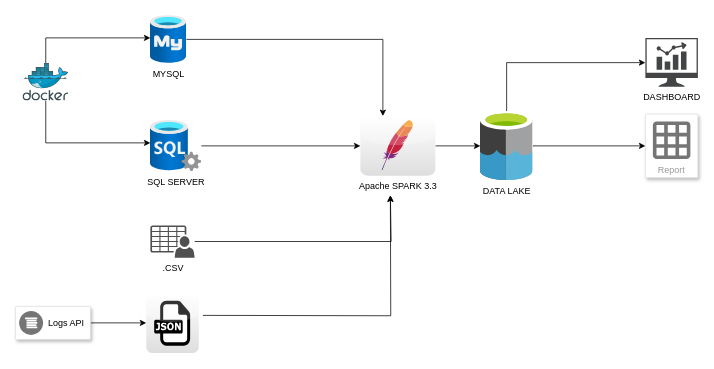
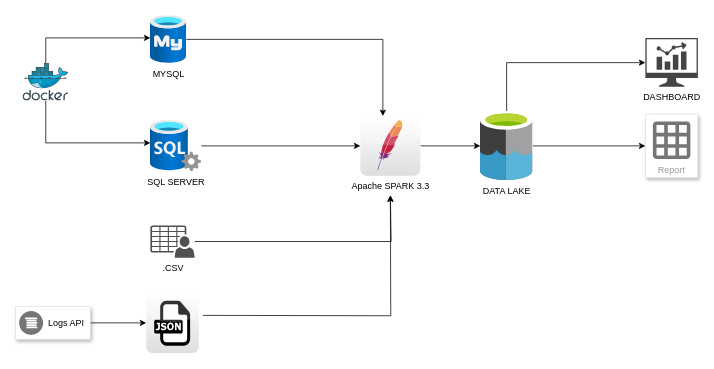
- <mxCell id="13" value="Apache SPARK 3.3&lt;br&gt;" style="dashed=0;outlineConnect=0;html=1;align=center;labelPosition=center;verticalLabelPosition=bottom;verticalAlign=top;shape=mxgraph.webicons.apache;gradientColor=#DFDEDE" vertex="1" parent="1"><mxGeometry x="480" y="154.2" width="100" height="79.6" as="geometry" /></mxCell>
+ <mxCell id="13" value="Apache SPARK 3.3&lt;br&gt;" style="dashed=0;outlineConnect=0;html=1;align=center;labelPosition=center;verticalLabelPosition=bottom;verticalAlign=top;shape=mxgraph.webicons.apache;gradientColor=#DFDEDE" vertex="1" parent="1"><mxGeometry x="480" y="154.2" width="80" height="79.6" as="geometry" /></mxCell>
